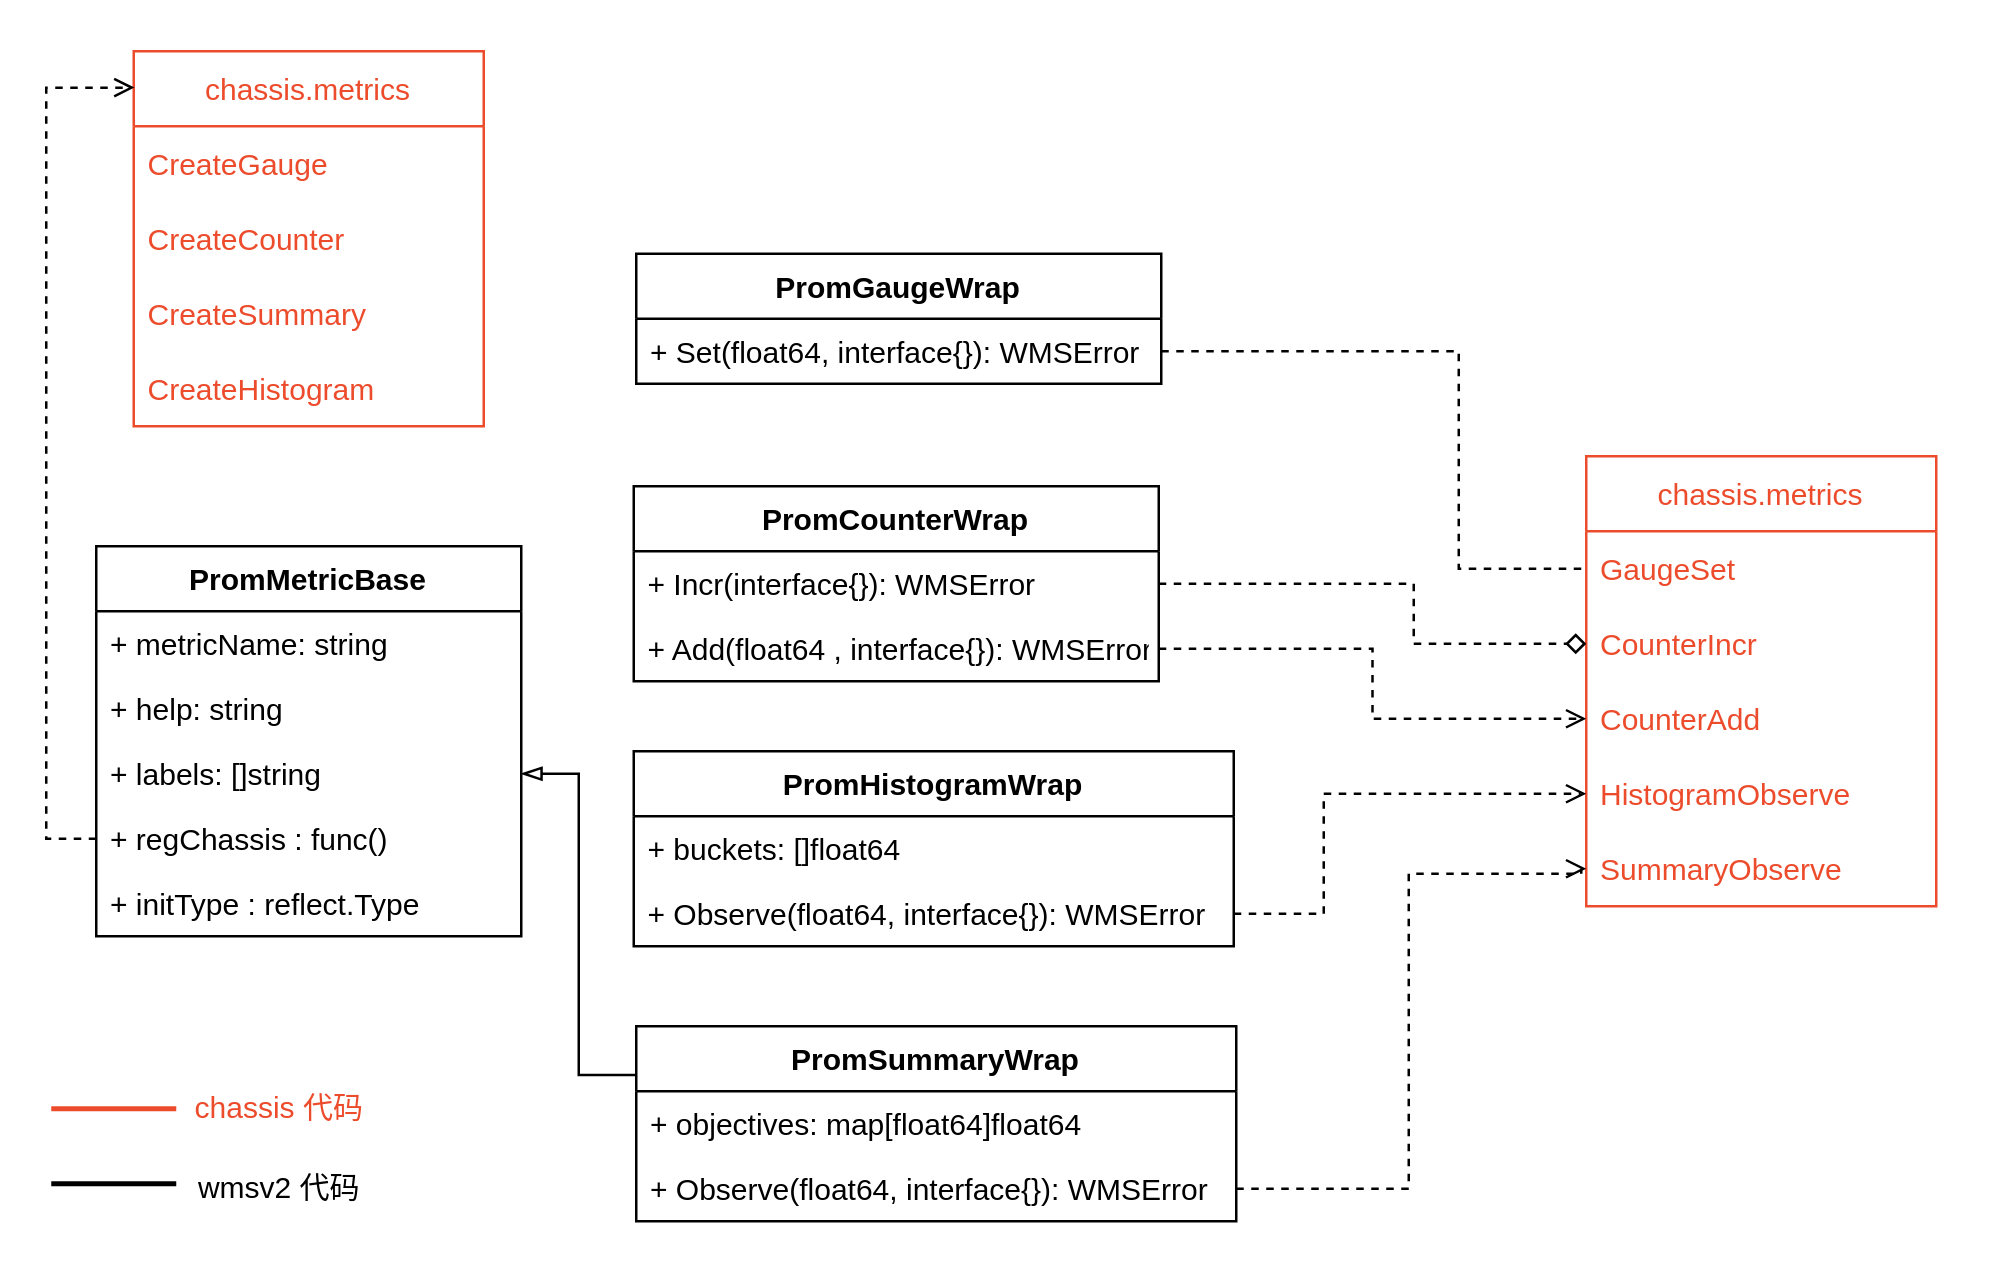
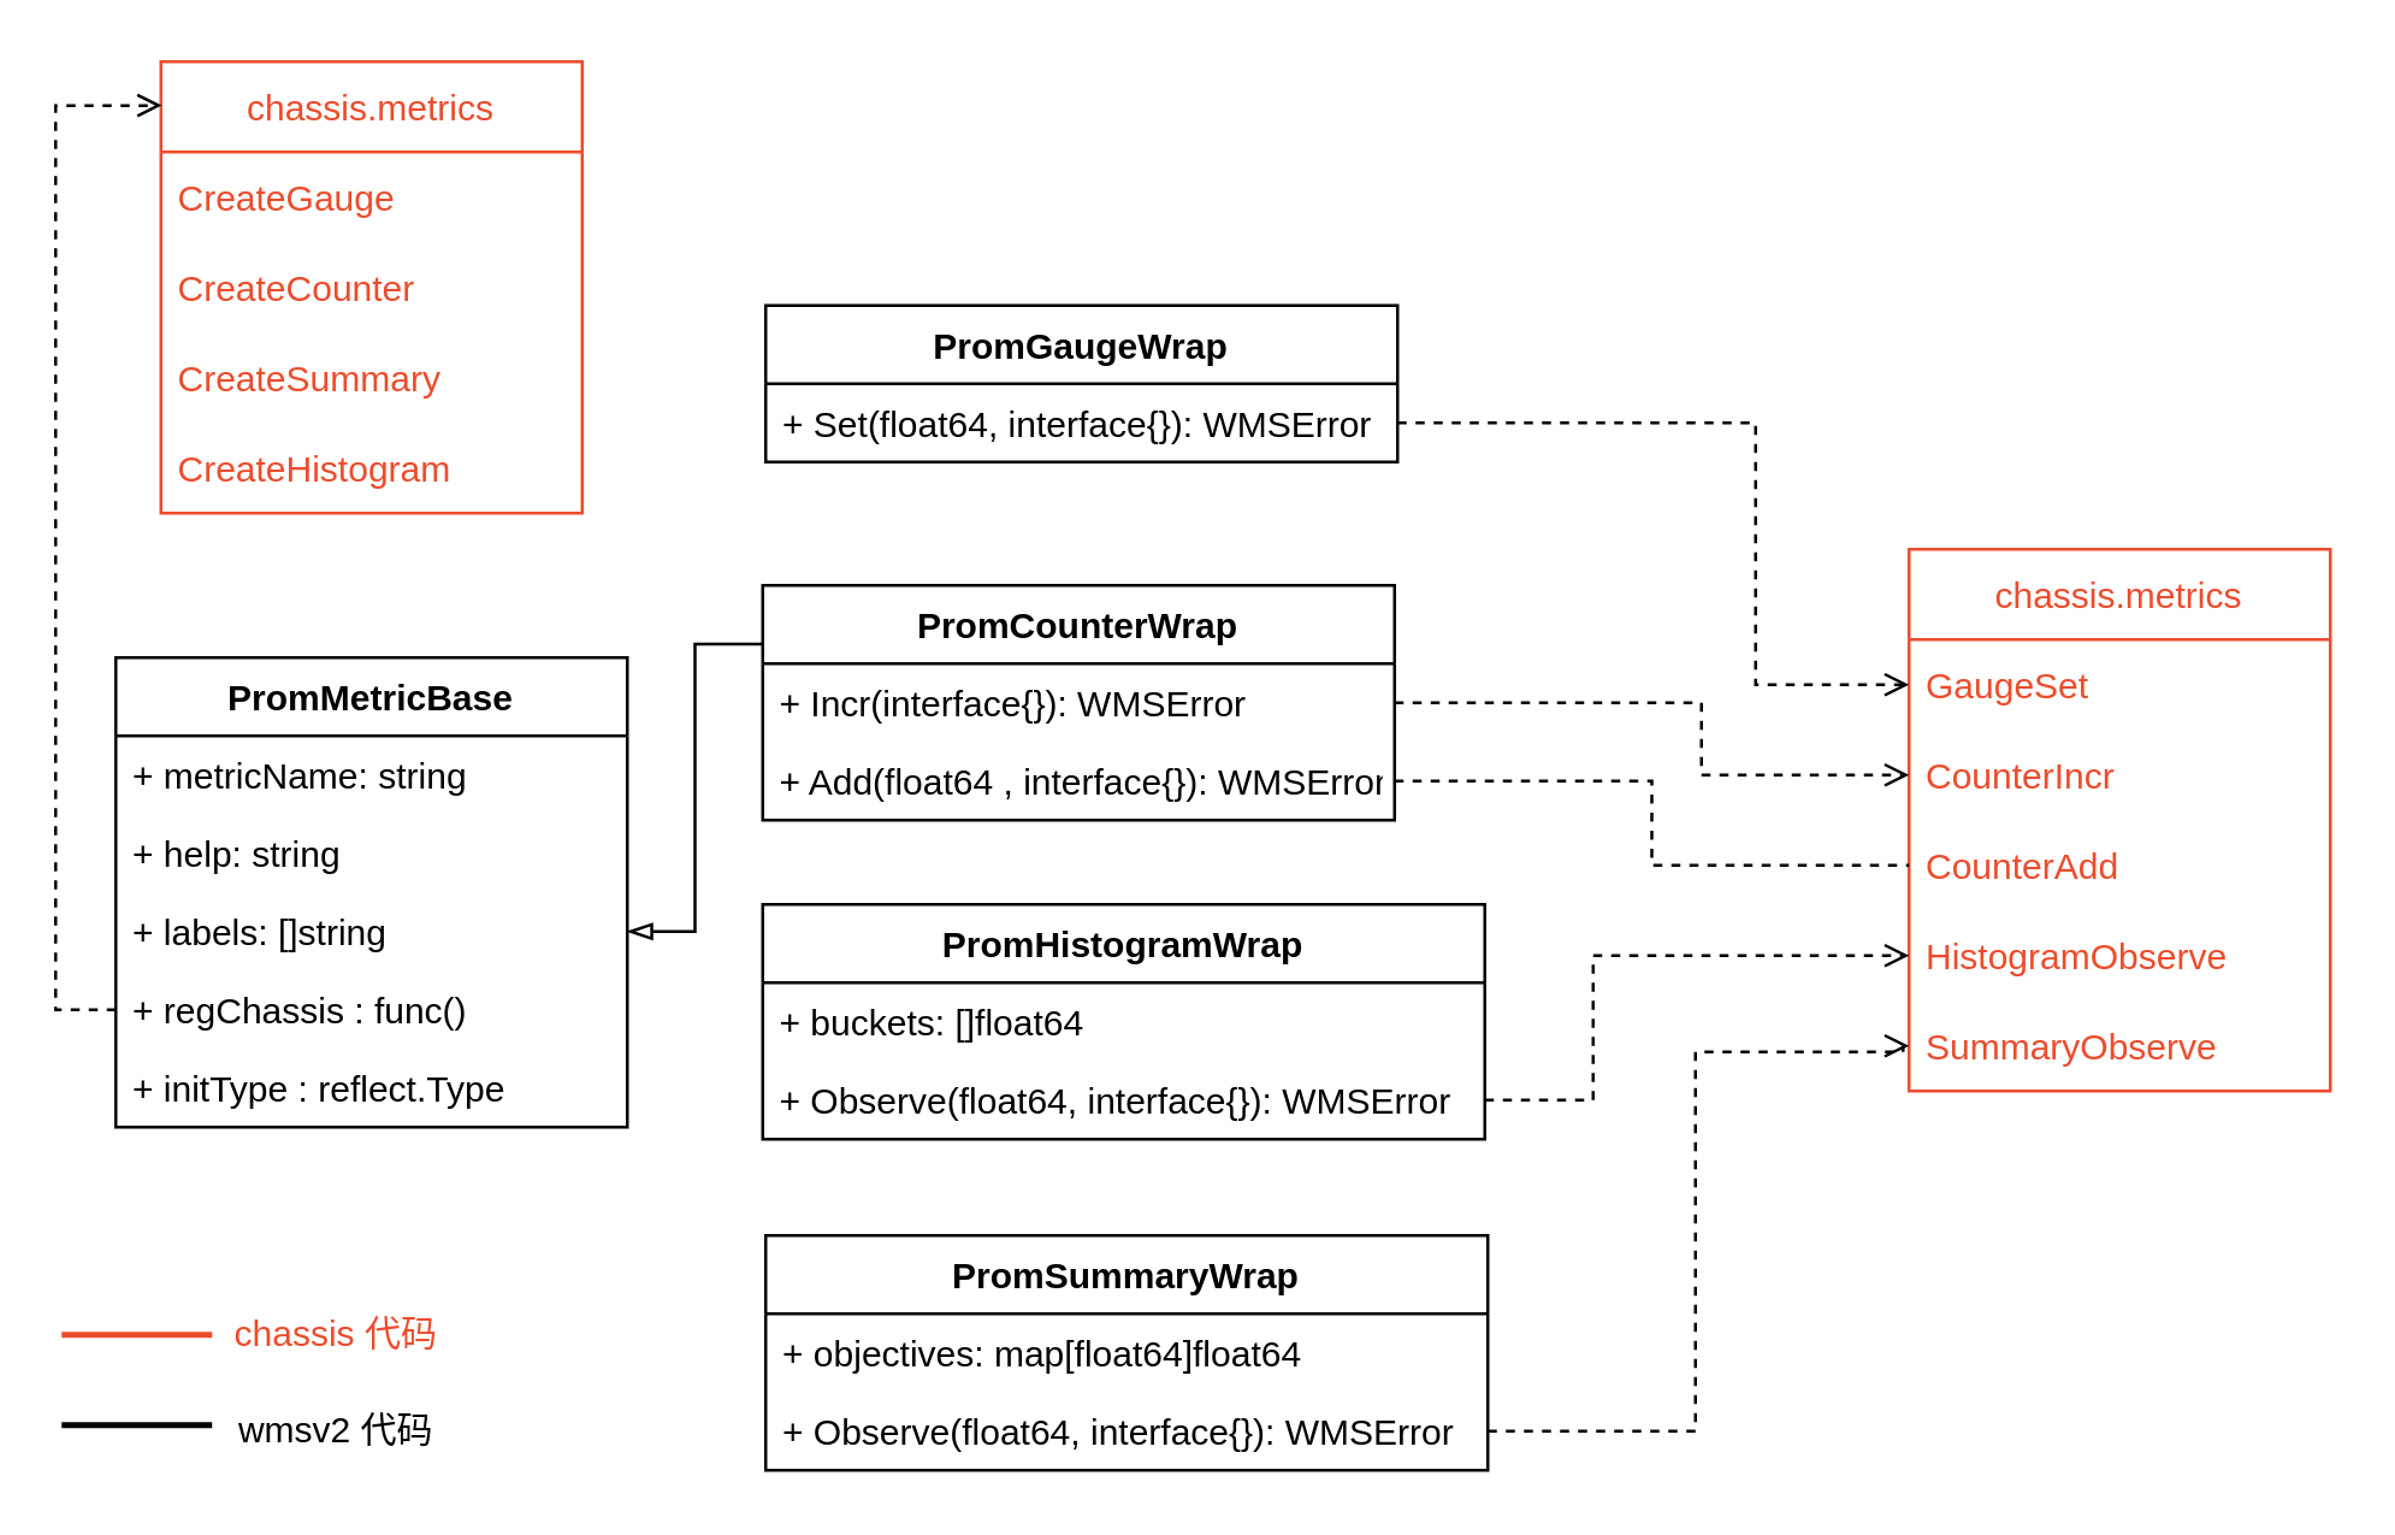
- <mxCell id="33" style="edgeStyle=orthogonalEdgeStyle;rounded=0;orthogonalLoop=1;jettySize=auto;html=1;exitX=1;exitY=0.5;exitDx=0;exitDy=0;entryX=0;entryY=0.5;entryDx=0;entryDy=0;dashed=1;endArrow=none;endFill=0;" parent="1" source="9" target="22" edge="1"><mxGeometry relative="1" as="geometry"><Array as="points"><mxPoint x="583" y="140" /><mxPoint x="583" y="227" /></Array></mxGeometry></mxCell>
+ <mxCell id="33" style="edgeStyle=orthogonalEdgeStyle;rounded=0;orthogonalLoop=1;jettySize=auto;html=1;exitX=1;exitY=0.5;exitDx=0;exitDy=0;entryX=0;entryY=0.5;entryDx=0;entryDy=0;dashed=1;endArrow=open;endFill=0;" parent="1" source="9" target="22" edge="1"><mxGeometry relative="1" as="geometry"><Array as="points"><mxPoint x="583" y="140" /><mxPoint x="583" y="227" /></Array></mxGeometry></mxCell>
+ <mxCell id="10" style="edgeStyle=orthogonalEdgeStyle;rounded=0;orthogonalLoop=1;jettySize=auto;html=1;exitX=0;exitY=0.25;exitDx=0;exitDy=0;entryX=1;entryY=0.5;entryDx=0;entryDy=0;endArrow=blockThin;endFill=0;" parent="1" source="11" target="5" edge="1"><mxGeometry relative="1" as="geometry" /></mxCell>
- <mxCell id="34" style="edgeStyle=orthogonalEdgeStyle;rounded=0;orthogonalLoop=1;jettySize=auto;html=1;exitX=1;exitY=0.5;exitDx=0;exitDy=0;dashed=1;endArrow=diamond;endFill=0;" parent="1" source="12" target="23" edge="1"><mxGeometry relative="1" as="geometry"><Array as="points"><mxPoint x="565" y="233" /><mxPoint x="565" y="257" /></Array></mxGeometry></mxCell>
+ <mxCell id="34" style="edgeStyle=orthogonalEdgeStyle;rounded=0;orthogonalLoop=1;jettySize=auto;html=1;exitX=1;exitY=0.5;exitDx=0;exitDy=0;dashed=1;endArrow=open;endFill=0;" parent="1" source="12" target="23" edge="1"><mxGeometry relative="1" as="geometry"><Array as="points"><mxPoint x="565" y="233" /><mxPoint x="565" y="257" /></Array></mxGeometry></mxCell>
- <mxCell id="35" style="edgeStyle=orthogonalEdgeStyle;rounded=0;orthogonalLoop=1;jettySize=auto;html=1;exitX=1;exitY=0.5;exitDx=0;exitDy=0;dashed=1;endArrow=open;endFill=0;" parent="1" source="13" target="24" edge="1"><mxGeometry relative="1" as="geometry" /></mxCell>
+ <mxCell id="35" style="edgeStyle=orthogonalEdgeStyle;rounded=0;orthogonalLoop=1;jettySize=auto;html=1;exitX=1;exitY=0.5;exitDx=0;exitDy=0;dashed=1;endArrow=none;endFill=0;" parent="1" source="13" target="24" edge="1"><mxGeometry relative="1" as="geometry" /></mxCell>
- <mxCell id="14" style="edgeStyle=orthogonalEdgeStyle;rounded=0;orthogonalLoop=1;jettySize=auto;html=1;exitX=0;exitY=0.25;exitDx=0;exitDy=0;entryX=1;entryY=0.5;entryDx=0;entryDy=0;endArrow=blockThin;endFill=0;" parent="1" source="15" target="5" edge="1"><mxGeometry relative="1" as="geometry" /></mxCell>
